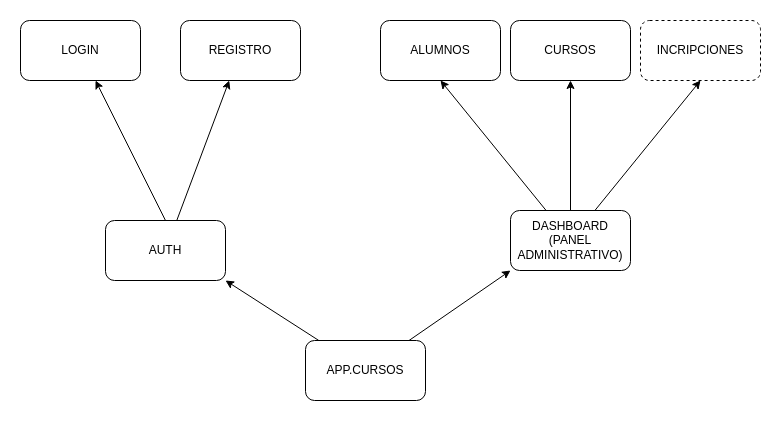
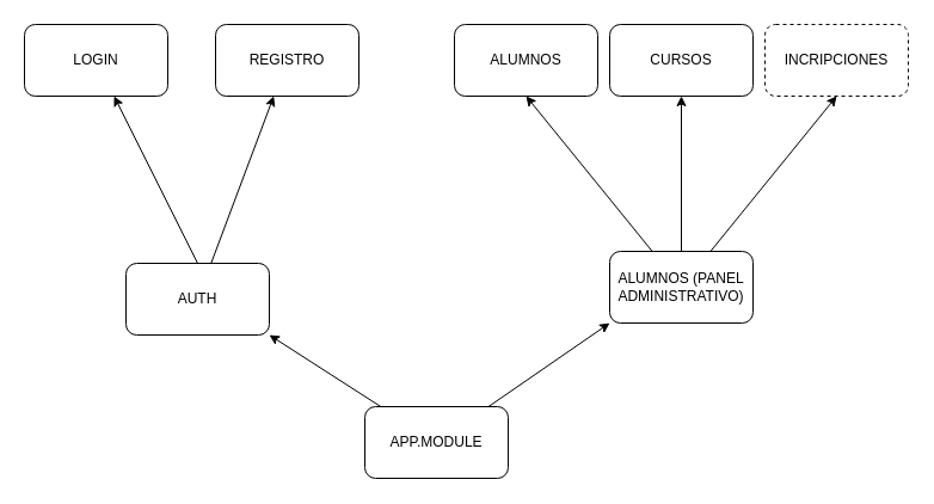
- <mxCell id="8" value="DASHBOARD (PANEL ADMINISTRATIVO)" style="rounded=1;whiteSpace=wrap;html=1;" vertex="1" parent="1"><mxGeometry x="510" y="210" width="120" height="60" as="geometry" /></mxCell>
+ <mxCell id="8" value="ALUMNOS (PANEL ADMINISTRATIVO)" style="rounded=1;whiteSpace=wrap;html=1;" vertex="1" parent="1"><mxGeometry x="510" y="210" width="120" height="60" as="geometry" /></mxCell>
- <mxCell id="13" value="APP.CURSOS" style="rounded=1;whiteSpace=wrap;html=1;" vertex="1" parent="1"><mxGeometry x="305" y="340" width="120" height="60" as="geometry" /></mxCell>
+ <mxCell id="13" value="APP.MODULE" style="rounded=1;whiteSpace=wrap;html=1;" vertex="1" parent="1"><mxGeometry x="305" y="340" width="120" height="60" as="geometry" /></mxCell>
